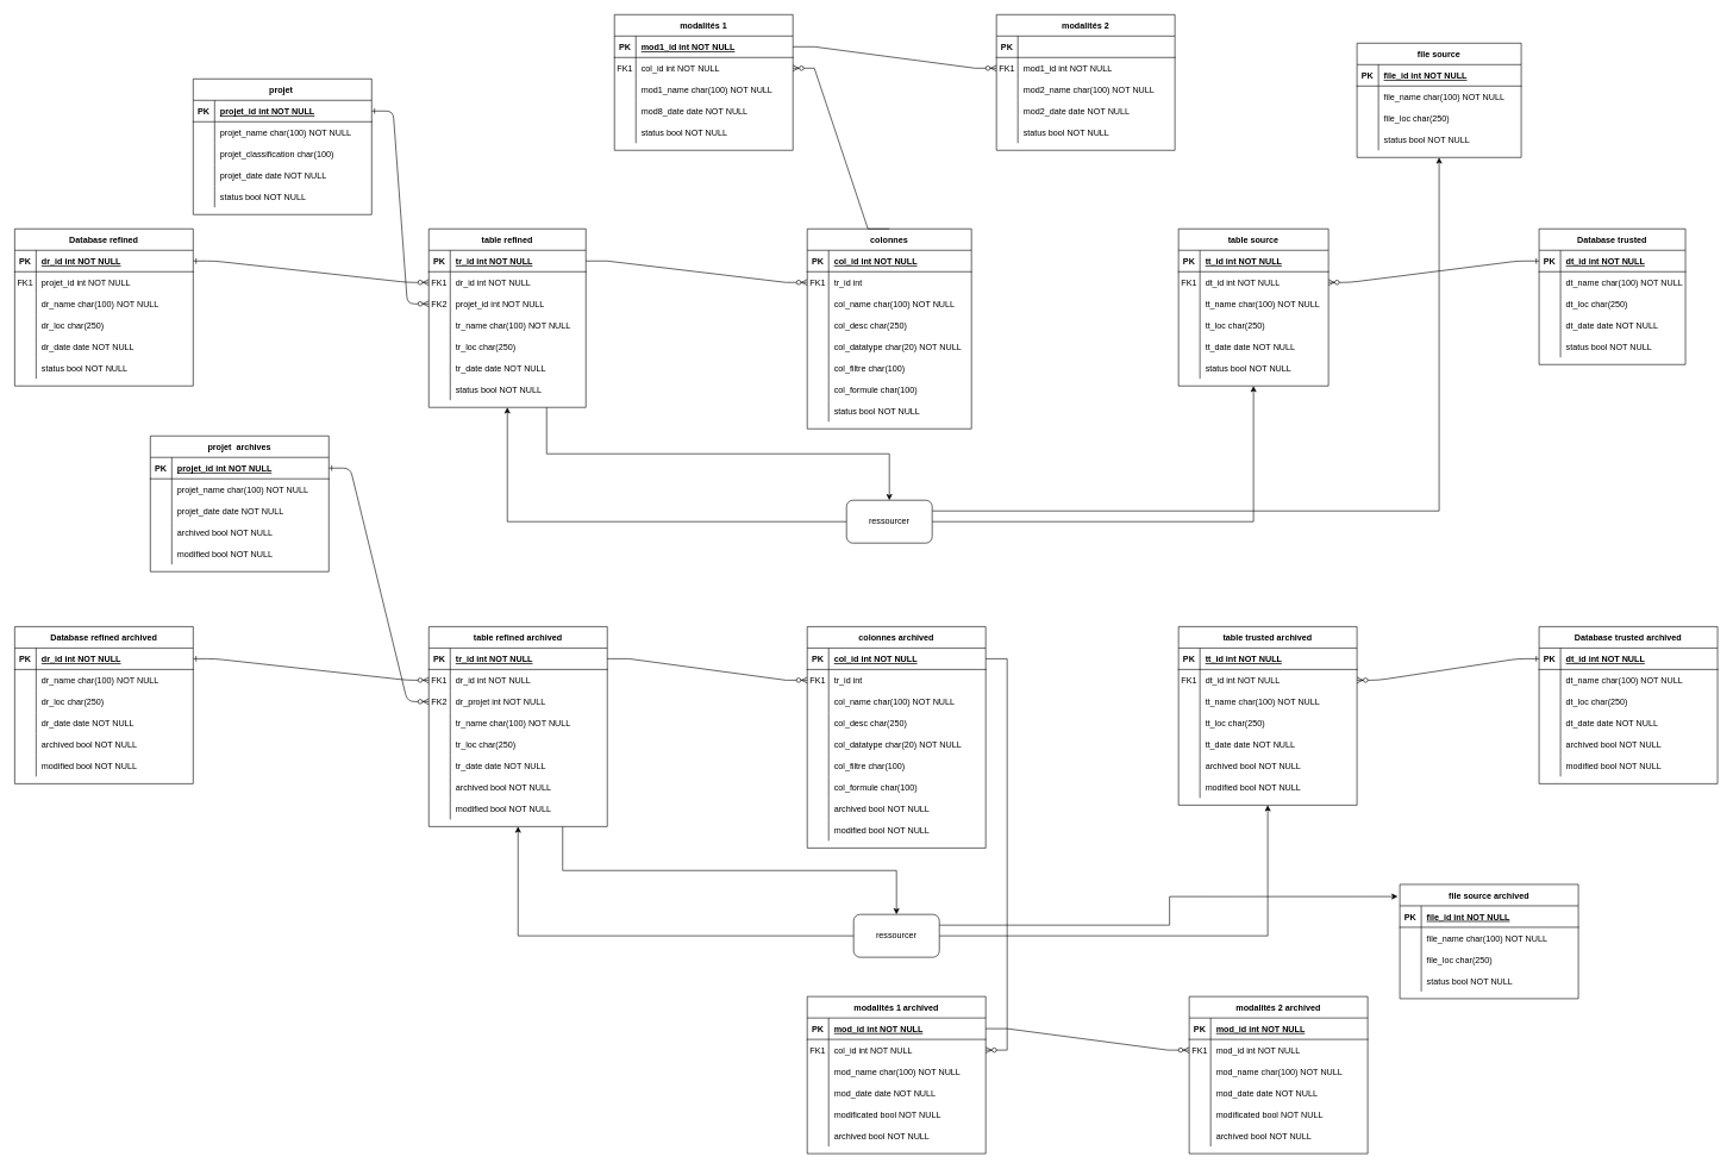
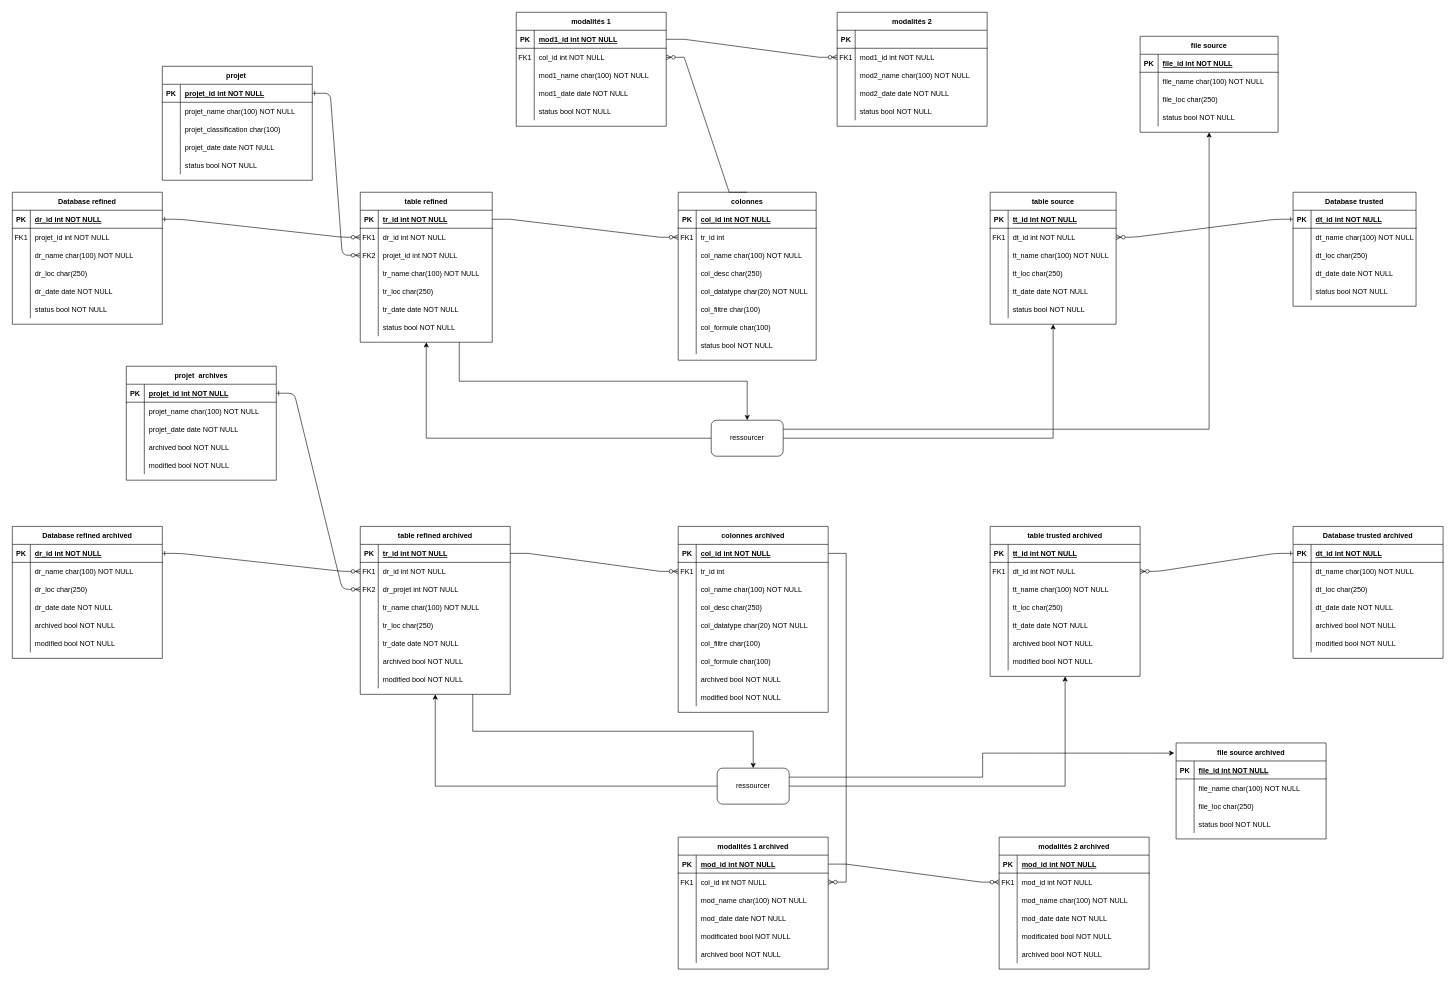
- <mxCell id="134" value="mod8_date date NOT NULL" style="shape=partialRectangle;overflow=hidden;connectable=0;fillColor=none;top=0;left=0;bottom=0;right=0;align=left;spacingLeft=6;" parent="132" vertex="1"><mxGeometry x="30" width="220" height="30" as="geometry"><mxRectangle width="220" height="30" as="alternateBounds" /></mxGeometry></mxCell>
+ <mxCell id="134" value="mod1_date date NOT NULL" style="shape=partialRectangle;overflow=hidden;connectable=0;fillColor=none;top=0;left=0;bottom=0;right=0;align=left;spacingLeft=6;" parent="132" vertex="1"><mxGeometry x="30" width="220" height="30" as="geometry"><mxRectangle width="220" height="30" as="alternateBounds" /></mxGeometry></mxCell>
